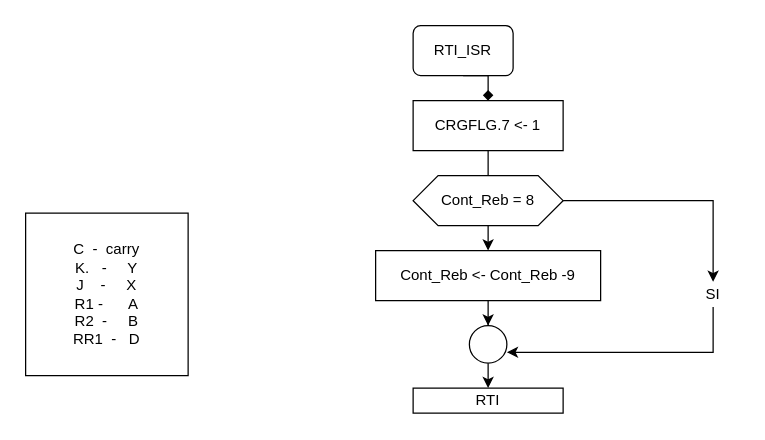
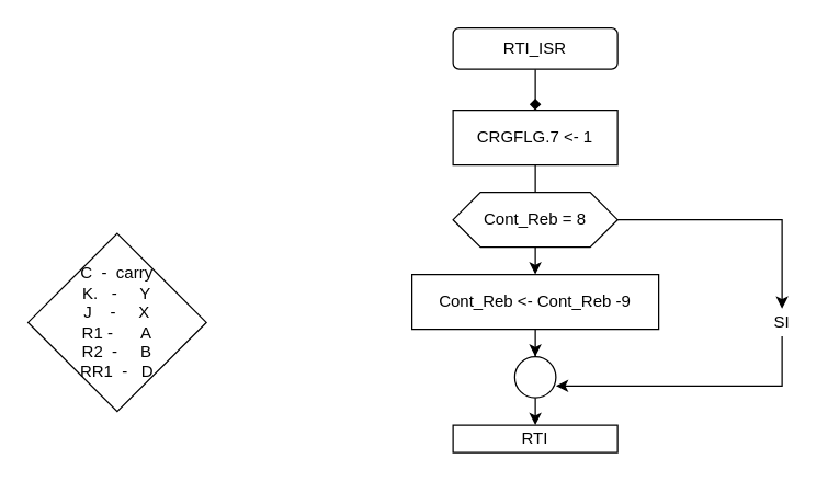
- <mxCell id="3" value="RTI_ISR" style="rounded=1;whiteSpace=wrap;html=1;" parent="1" vertex="1"><mxGeometry x="330" y="20" width="80" height="40" as="geometry" /></mxCell>
+ <mxCell id="3" value="RTI_ISR" style="rounded=1;whiteSpace=wrap;html=1;" parent="1" vertex="1"><mxGeometry x="330" y="20" width="120" height="30" as="geometry" /></mxCell>
- <mxCell id="8" value="C &amp;nbsp;- &amp;nbsp;carry&lt;br&gt;K. &amp;nbsp; - &amp;nbsp; &amp;nbsp; Y&lt;br&gt;J &amp;nbsp; &amp;nbsp;- &amp;nbsp; &amp;nbsp; X&lt;br&gt;R1 - &amp;nbsp; &amp;nbsp; &amp;nbsp;A&lt;br&gt;R2 &amp;nbsp;- &amp;nbsp; &amp;nbsp; B&lt;br&gt;RR1 &amp;nbsp;- &amp;nbsp; D" style="whiteSpace=wrap;html=1;aspect=fixed;" parent="1" vertex="1"><mxGeometry y="170" width="130" height="130" as="geometry" x="20" /></mxCell>
+ <mxCell id="8" value="C &amp;nbsp;- &amp;nbsp;carry&lt;br&gt;K. &amp;nbsp; - &amp;nbsp; &amp;nbsp; Y&lt;br&gt;J &amp;nbsp; &amp;nbsp;- &amp;nbsp; &amp;nbsp; X&lt;br&gt;R1 - &amp;nbsp; &amp;nbsp; &amp;nbsp;A&lt;br&gt;R2 &amp;nbsp;- &amp;nbsp; &amp;nbsp; B&lt;br&gt;RR1 &amp;nbsp;- &amp;nbsp; D" style="rhombus;whiteSpace=wrap;html=1;aspect=fixed;" parent="1" vertex="1"><mxGeometry y="170" width="130" height="130" as="geometry" x="20" /></mxCell>
